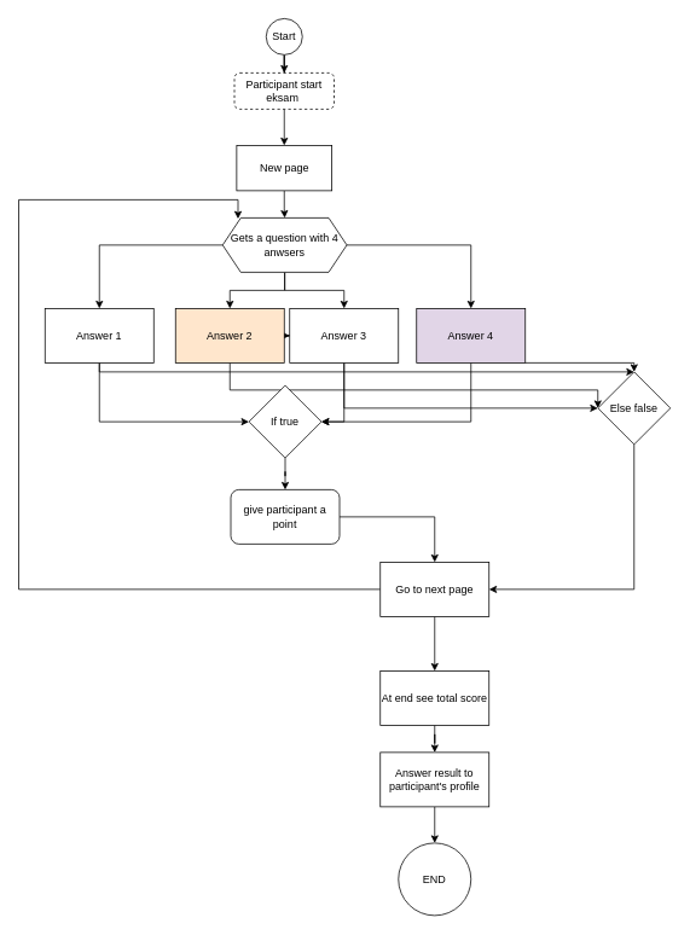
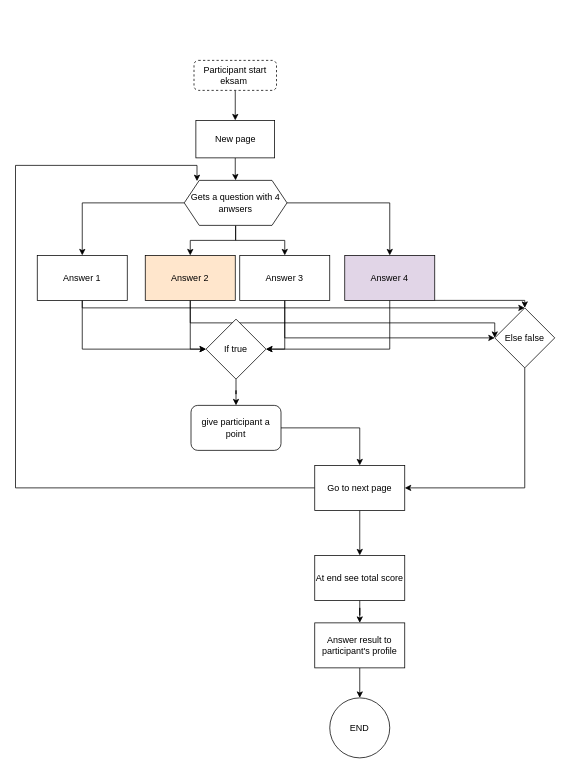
- <mxCell id="8" value="Start" style="ellipse;whiteSpace=wrap;html=1;aspect=fixed;" vertex="1" parent="1"><mxGeometry x="293" y="20" width="40" height="40" as="geometry" /></mxCell>
- <mxCell id="7" style="edgeStyle=orthogonalEdgeStyle;rounded=0;orthogonalLoop=1;jettySize=auto;html=1;entryX=0.5;entryY=0;entryDx=0;entryDy=0;" edge="1" parent="1" source="8" target="22"><mxGeometry relative="1" as="geometry" /></mxCell>
- <mxCell id="12" style="edgeStyle=orthogonalEdgeStyle;rounded=0;orthogonalLoop=1;jettySize=auto;html=1;" edge="1" parent="1" source="14" target="17"><mxGeometry relative="1" as="geometry" /></mxCell>
+ <mxCell id="12" style="edgeStyle=orthogonalEdgeStyle;rounded=0;orthogonalLoop=1;jettySize=auto;html=1;entryX=0;entryY=0.5;entryDx=0;entryDy=0;" edge="1" parent="1" source="14" target="26"><mxGeometry relative="1" as="geometry" /></mxCell>
